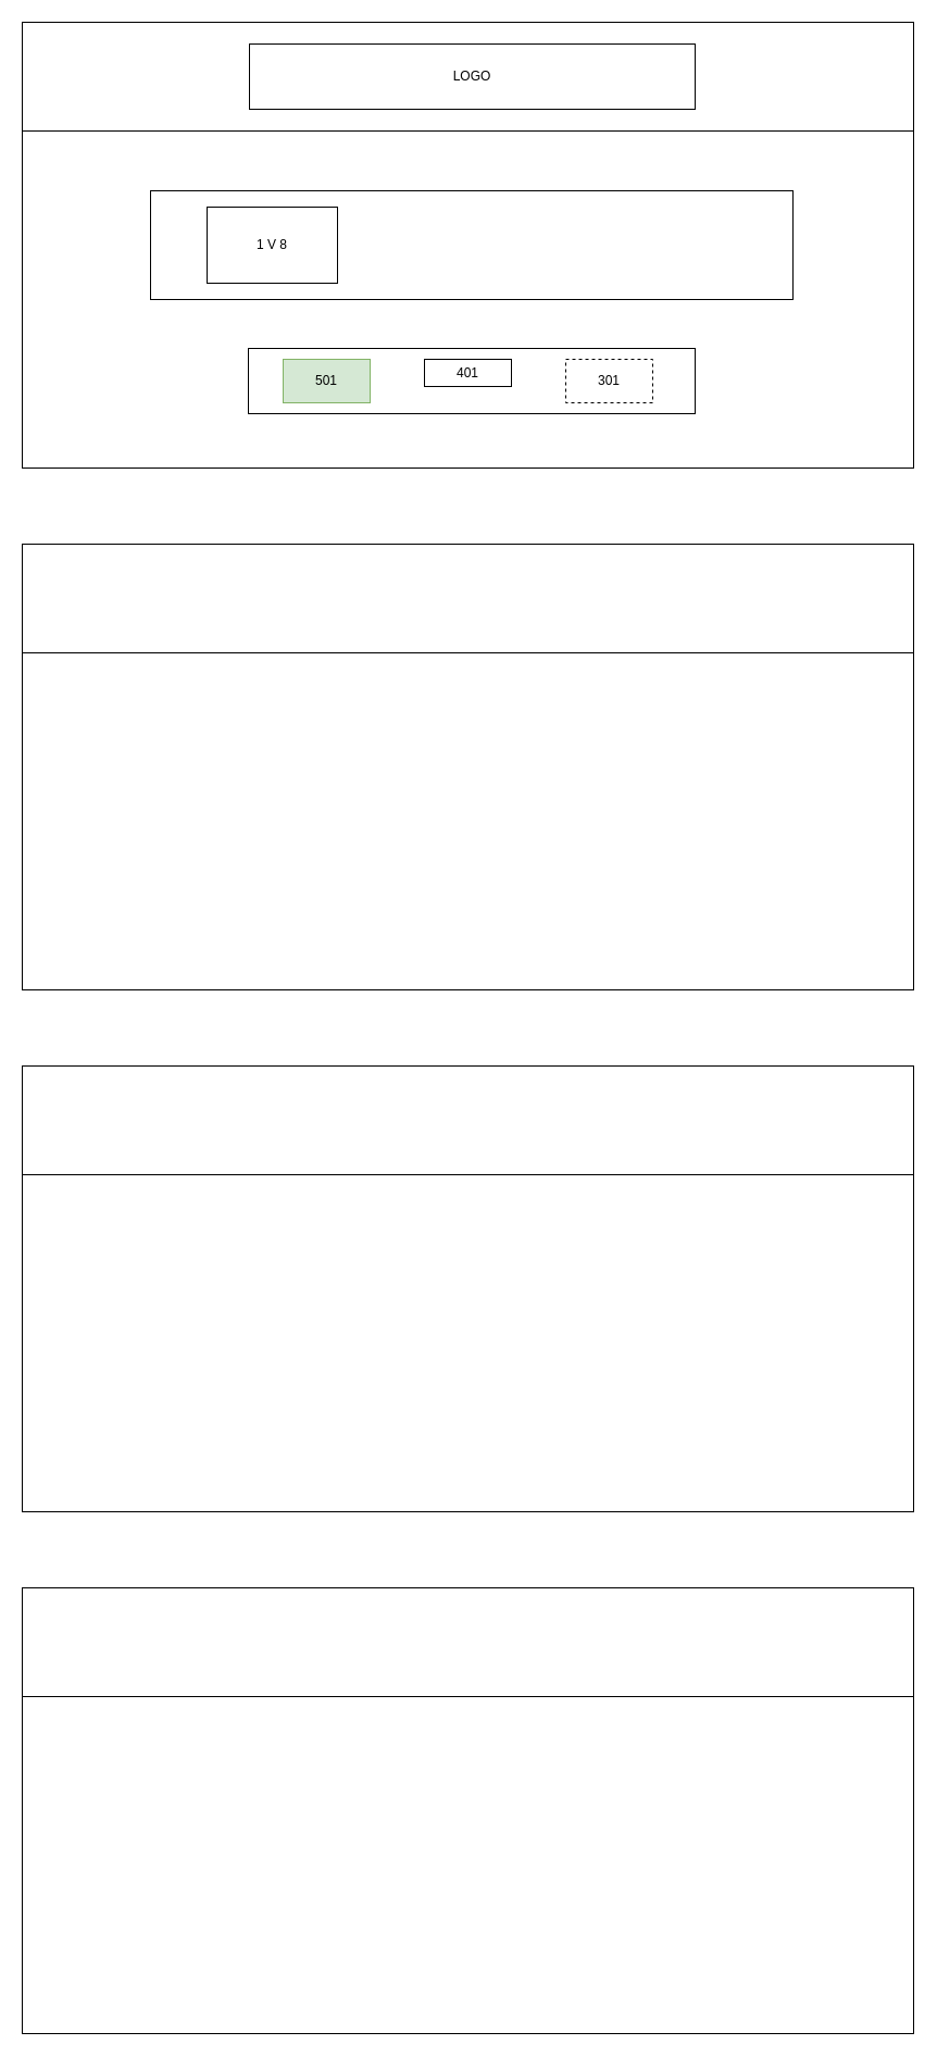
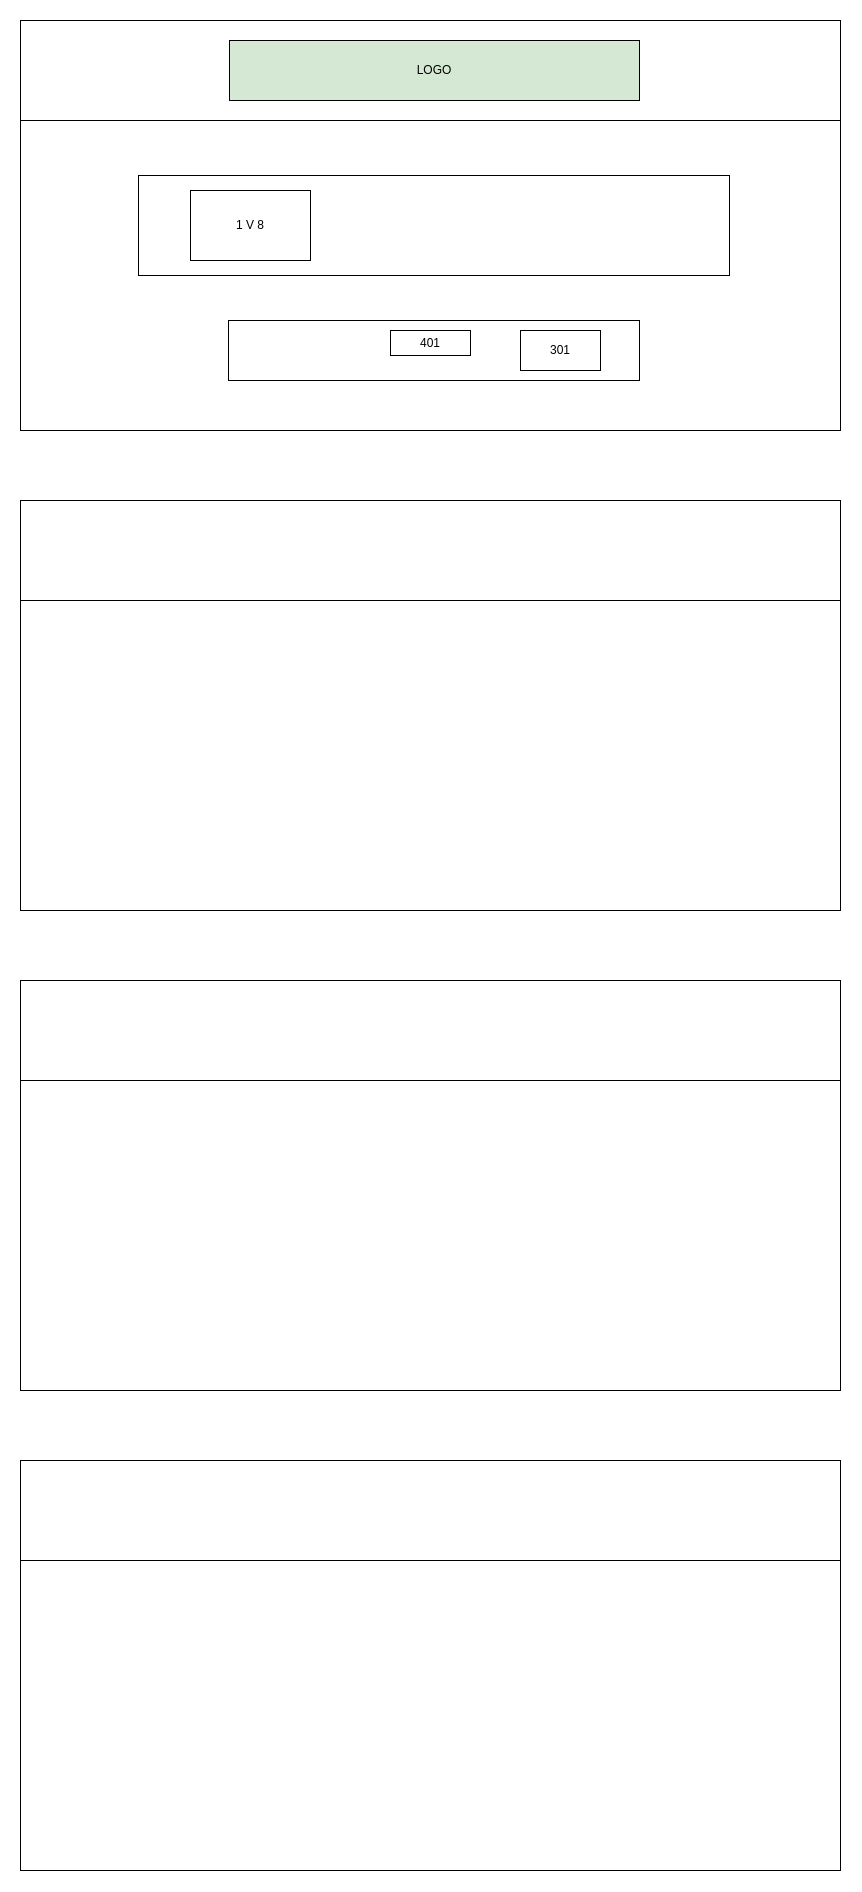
- <mxCell id="10" value="LOGO" style="rounded=0;whiteSpace=wrap;html=1;" vertex="1" parent="1"><mxGeometry x="229" y="40" width="410" height="60" as="geometry" /></mxCell>
+ <mxCell id="10" value="LOGO" style="rounded=0;whiteSpace=wrap;html=1;fillColor=#d5e8d4;" vertex="1" parent="1"><mxGeometry x="229" y="40" width="410" height="60" as="geometry" /></mxCell>
- <mxCell id="13" value="501" style="rounded=0;whiteSpace=wrap;html=1;fillColor=#d5e8d4;strokeColor=#82b366;" vertex="1" parent="1"><mxGeometry x="260" y="330" width="80" height="40" as="geometry" /></mxCell>
- <mxCell id="15" value="301" style="rounded=0;whiteSpace=wrap;html=1;dashed=1;" vertex="1" parent="1"><mxGeometry x="520" y="330" width="80" height="40" as="geometry" /></mxCell>
+ <mxCell id="15" value="301" style="rounded=0;whiteSpace=wrap;html=1;" vertex="1" parent="1"><mxGeometry x="520" y="330" width="80" height="40" as="geometry" /></mxCell>
